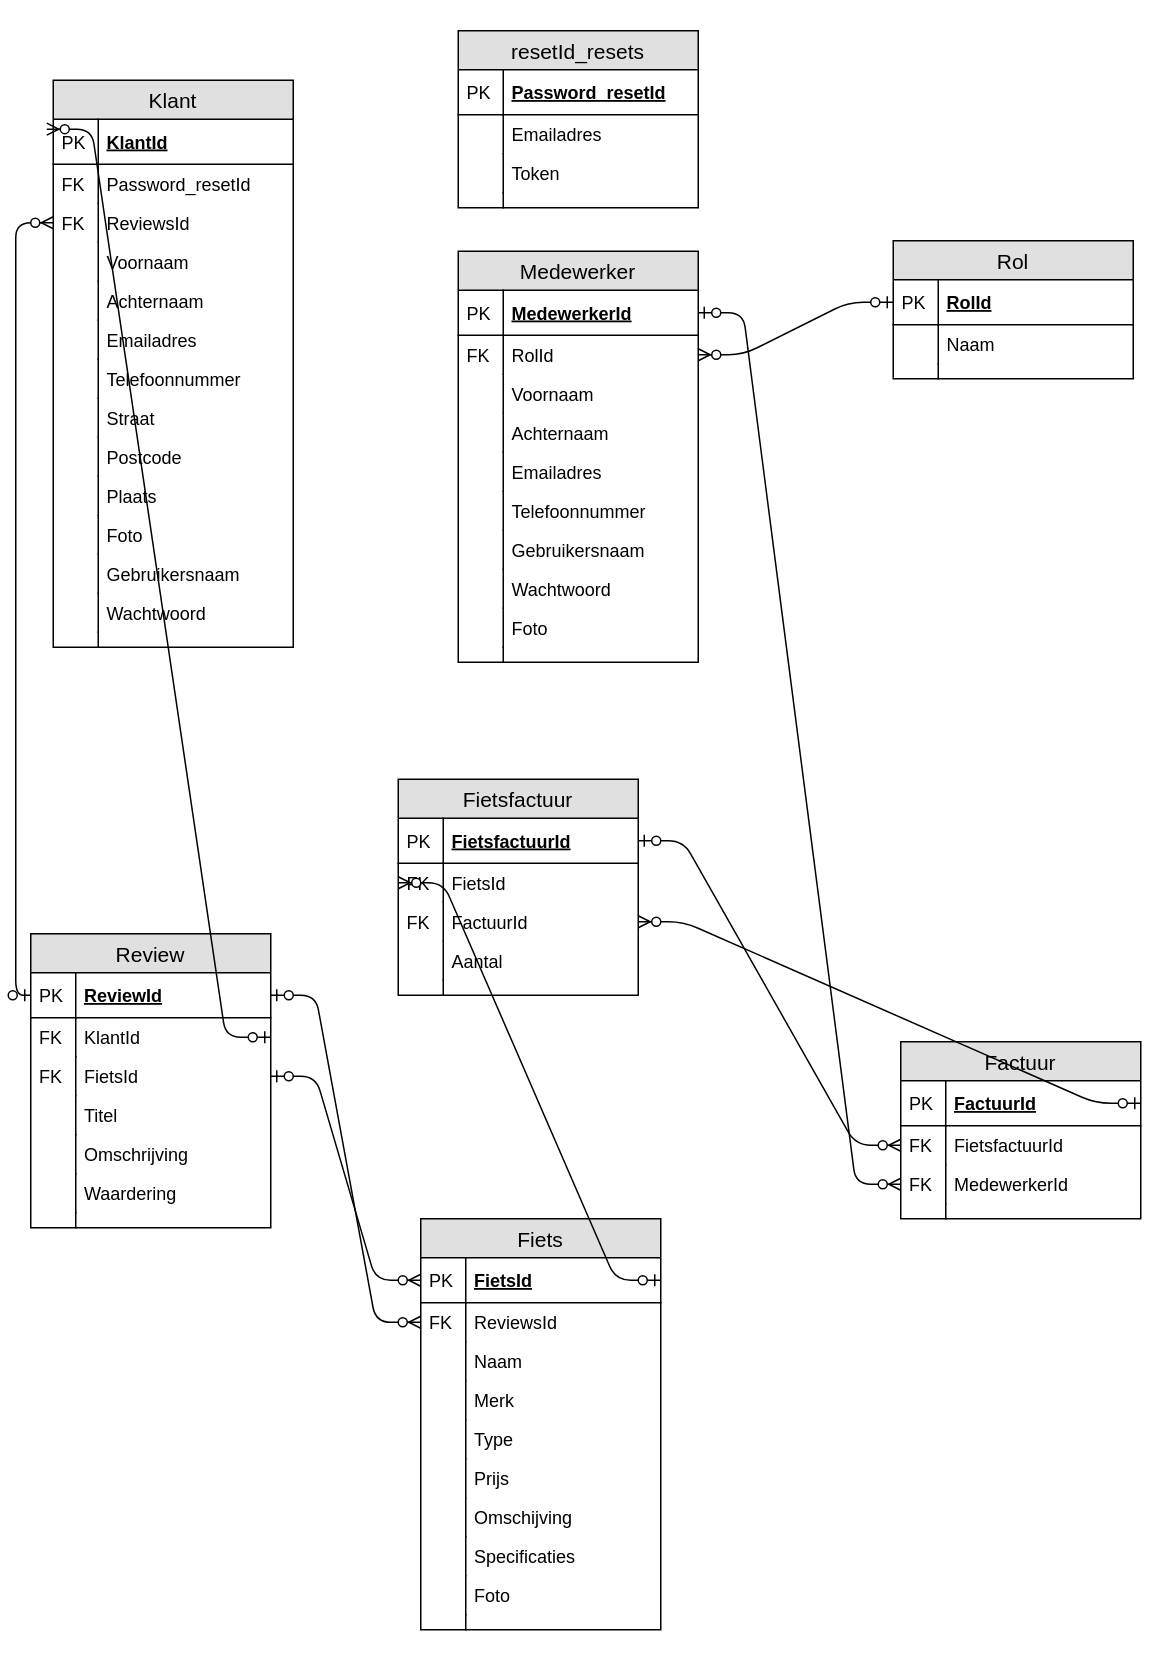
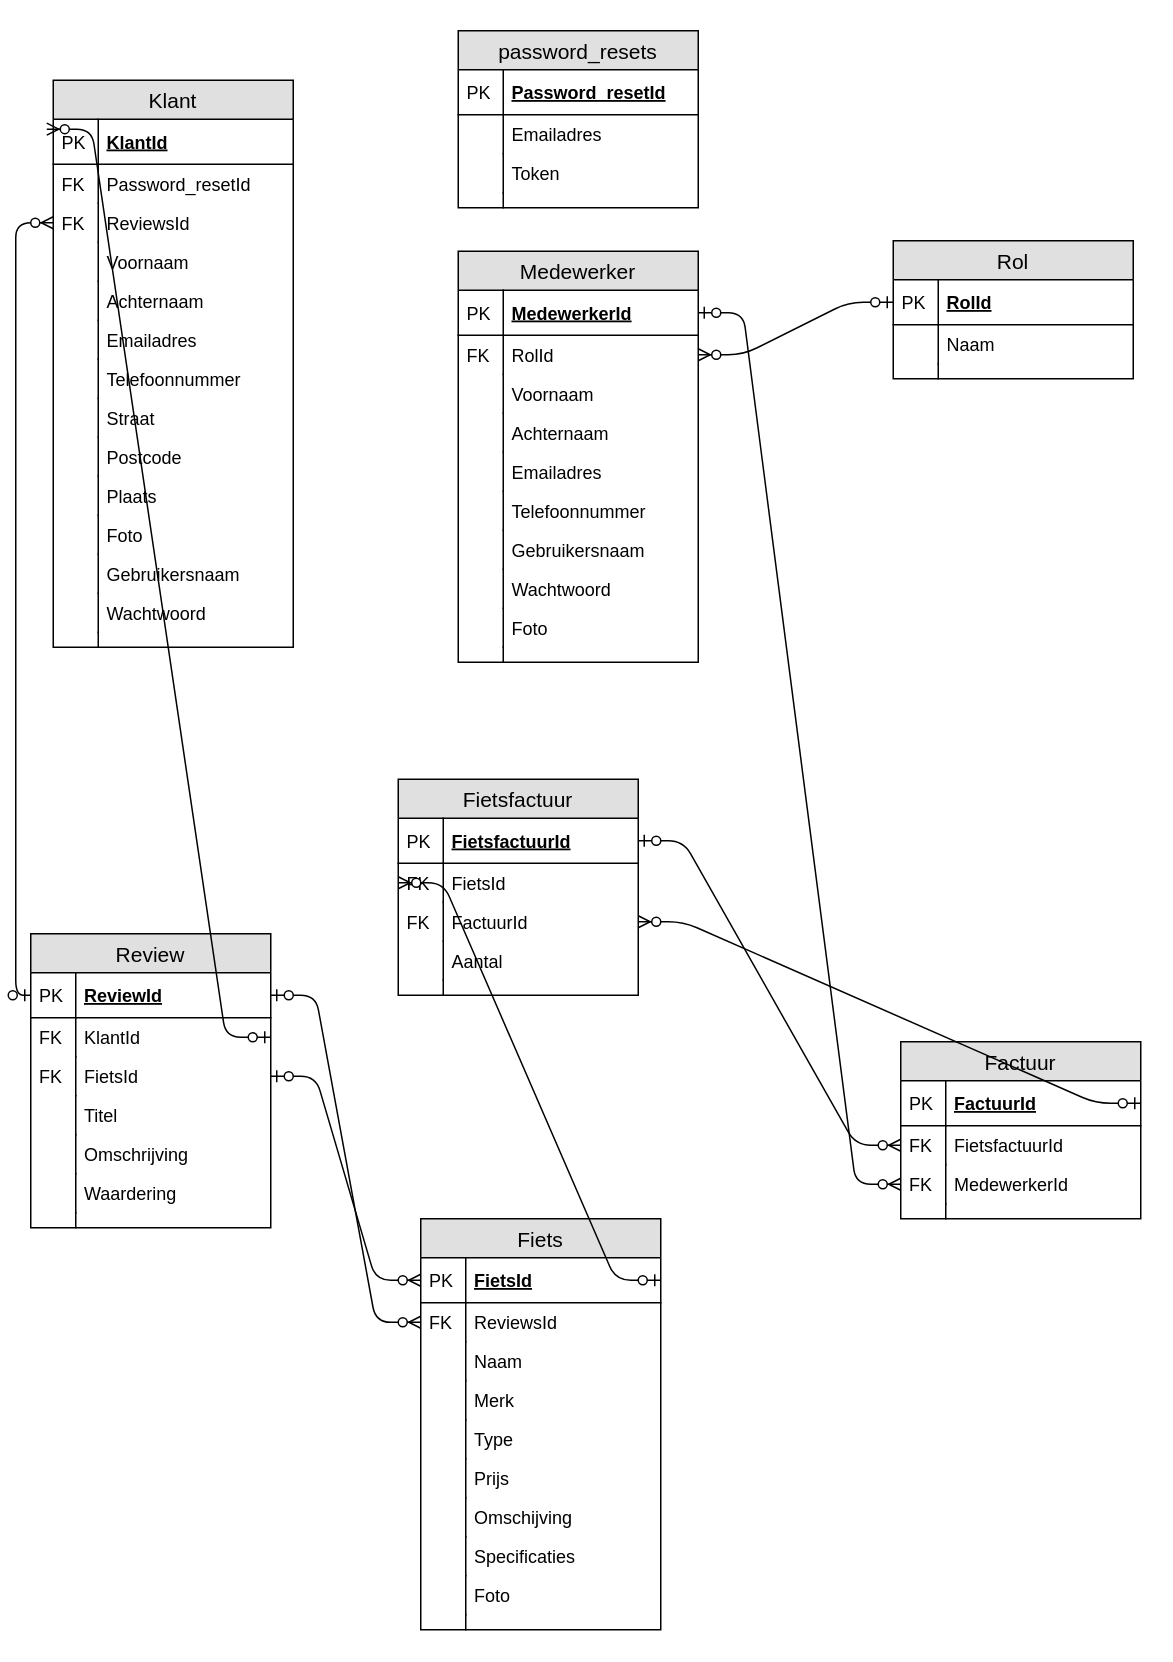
- <mxCell id="124" value="resetId_resets" style="swimlane;fontStyle=0;childLayout=stackLayout;horizontal=1;startSize=26;fillColor=#e0e0e0;horizontalStack=0;resizeParent=1;resizeParentMax=0;resizeLast=0;collapsible=1;marginBottom=0;swimlaneFillColor=#ffffff;align=center;fontSize=14;" vertex="1" parent="1"><mxGeometry x="305" y="20" width="160" height="118" as="geometry" /></mxCell>
+ <mxCell id="124" value="password_resets" style="swimlane;fontStyle=0;childLayout=stackLayout;horizontal=1;startSize=26;fillColor=#e0e0e0;horizontalStack=0;resizeParent=1;resizeParentMax=0;resizeLast=0;collapsible=1;marginBottom=0;swimlaneFillColor=#ffffff;align=center;fontSize=14;" vertex="1" parent="1"><mxGeometry x="305" y="20" width="160" height="118" as="geometry" /></mxCell>
